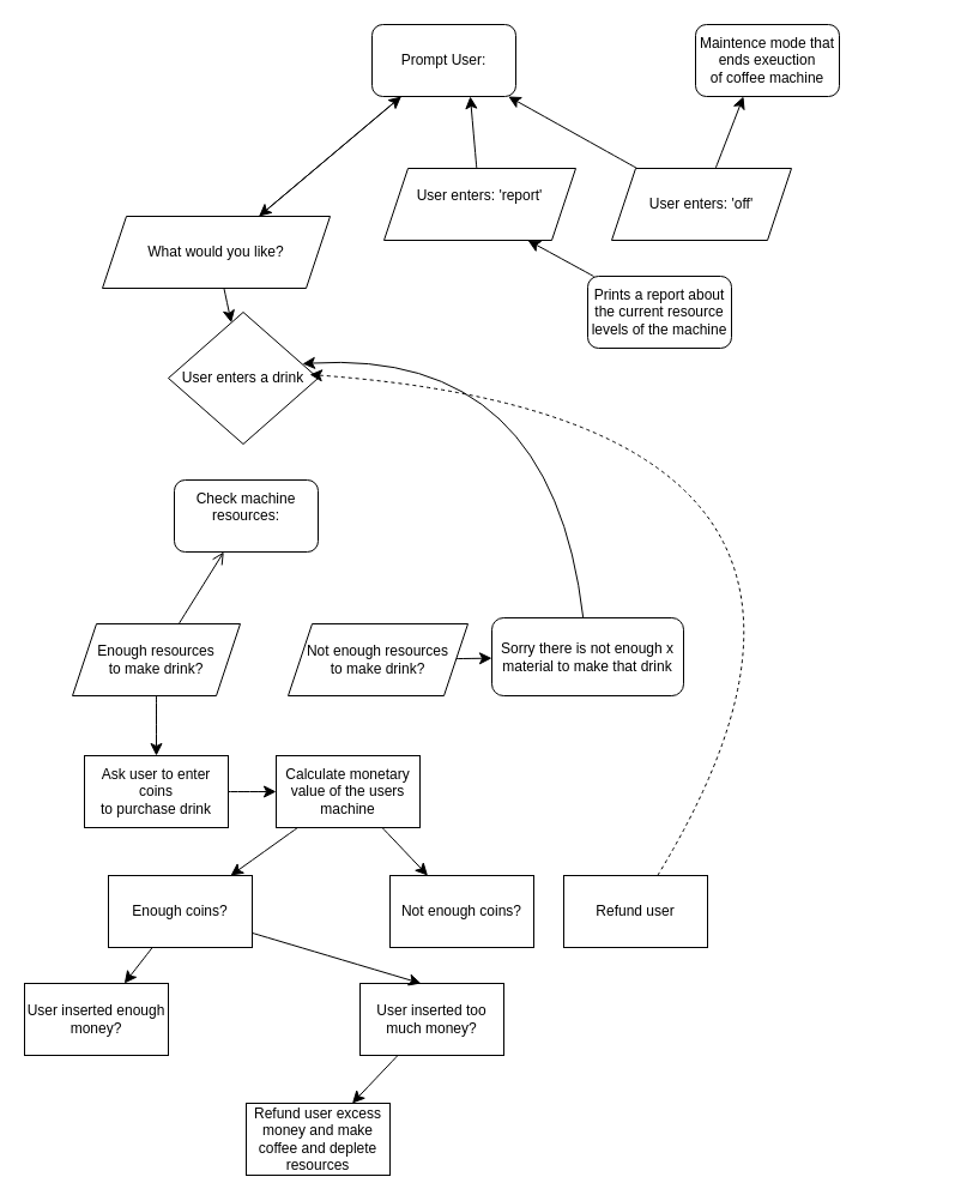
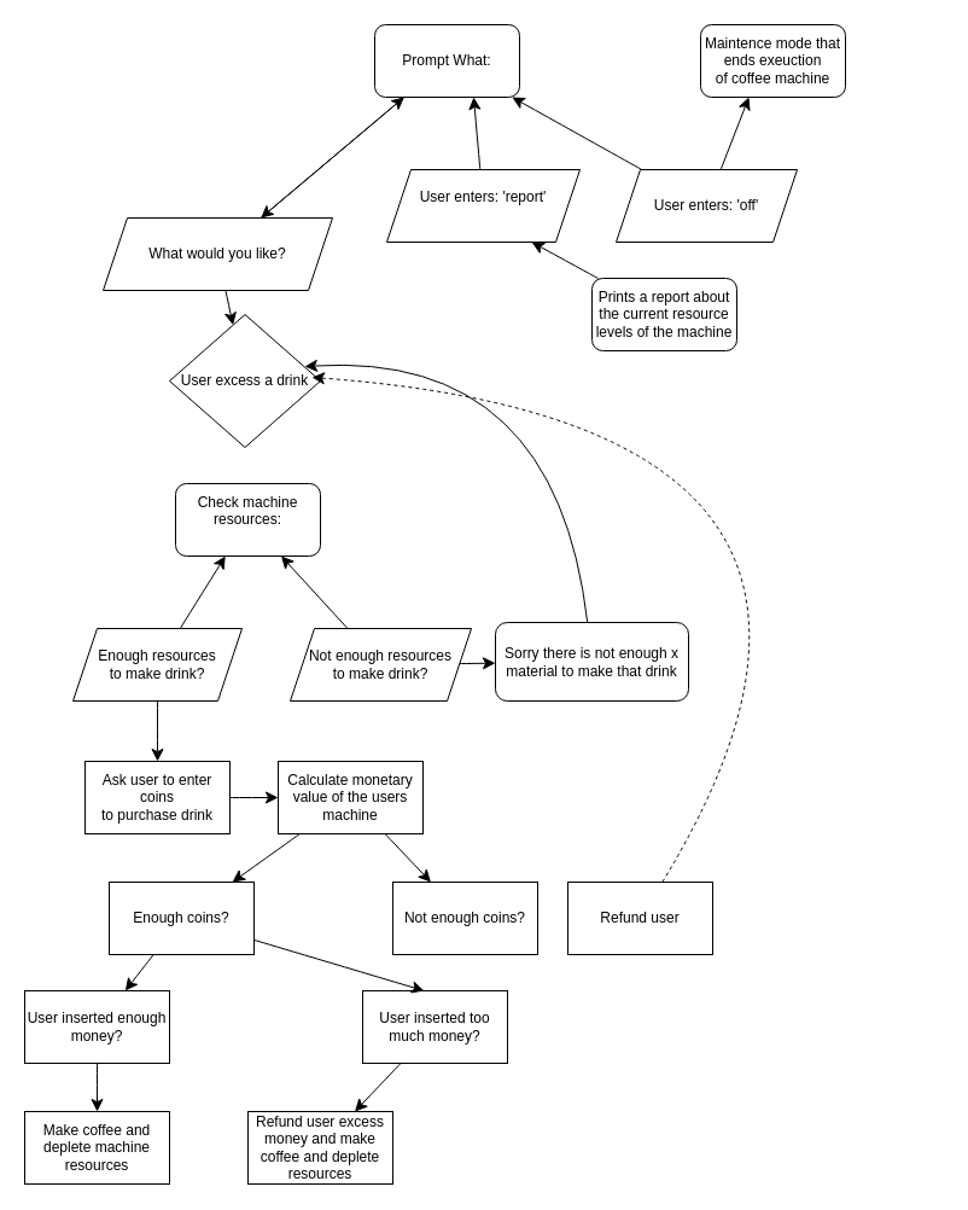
- <mxCell id="3" value="&lt;div&gt;Prompt User:&lt;/div&gt;" style="rounded=1;whiteSpace=wrap;html=1;" parent="1" vertex="1"><mxGeometry x="310" y="20" width="120" height="60" as="geometry" /></mxCell>
+ <mxCell id="3" value="&lt;div&gt;Prompt What:&lt;/div&gt;" style="rounded=1;whiteSpace=wrap;html=1;" parent="1" vertex="1"><mxGeometry x="310" y="20" width="120" height="60" as="geometry" /></mxCell>
- <mxCell id="15" value="User enters a drink" style="rhombus;whiteSpace=wrap;html=1;" vertex="1" parent="1"><mxGeometry x="140" y="260" width="125" height="110" as="geometry" /></mxCell>
+ <mxCell id="15" value="User excess a drink" style="rhombus;whiteSpace=wrap;html=1;" vertex="1" parent="1"><mxGeometry x="140" y="260" width="125" height="110" as="geometry" /></mxCell>
- <mxCell id="17" value="" style="edgeStyle=none;curved=1;rounded=0;orthogonalLoop=1;jettySize=auto;html=1;fontSize=12;startSize=8;endSize=8;endArrow=open;" edge="1" parent="1" source="19" target="16"><mxGeometry relative="1" as="geometry" /></mxCell>
+ <mxCell id="17" value="" style="edgeStyle=none;curved=1;rounded=0;orthogonalLoop=1;jettySize=auto;html=1;fontSize=12;startSize=8;endSize=8;" edge="1" parent="1" source="19" target="16"><mxGeometry relative="1" as="geometry" /></mxCell>
+ <mxCell id="20" style="edgeStyle=none;curved=1;rounded=0;orthogonalLoop=1;jettySize=auto;html=1;fontSize=12;startSize=8;endSize=8;" edge="1" parent="1" source="22" target="16"><mxGeometry relative="1" as="geometry" /></mxCell>
+ <mxCell id="35" value="" style="edgeStyle=none;curved=1;rounded=0;orthogonalLoop=1;jettySize=auto;html=1;fontSize=12;startSize=8;endSize=8;" edge="1" parent="1" source="36" target="40"><mxGeometry relative="1" as="geometry" /></mxCell>
+ <mxCell id="40" value="&lt;div&gt;Make coffee and deplete machine resources&lt;/div&gt;" style="whiteSpace=wrap;html=1;" vertex="1" parent="1"><mxGeometry x="20" y="920" width="120" height="60" as="geometry" /></mxCell>
